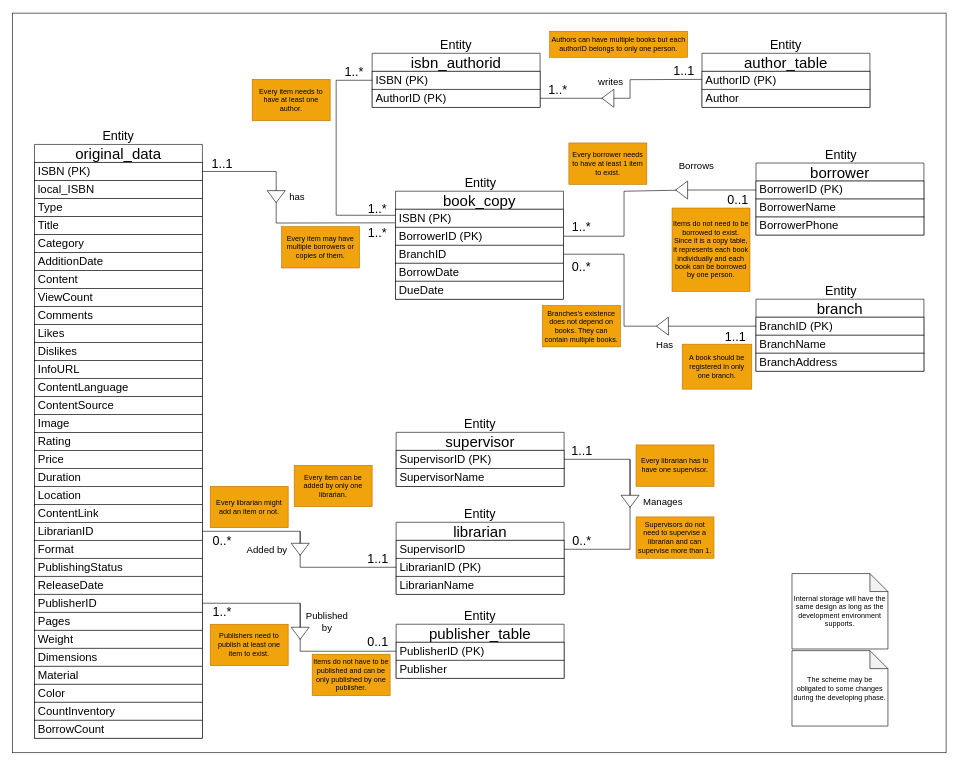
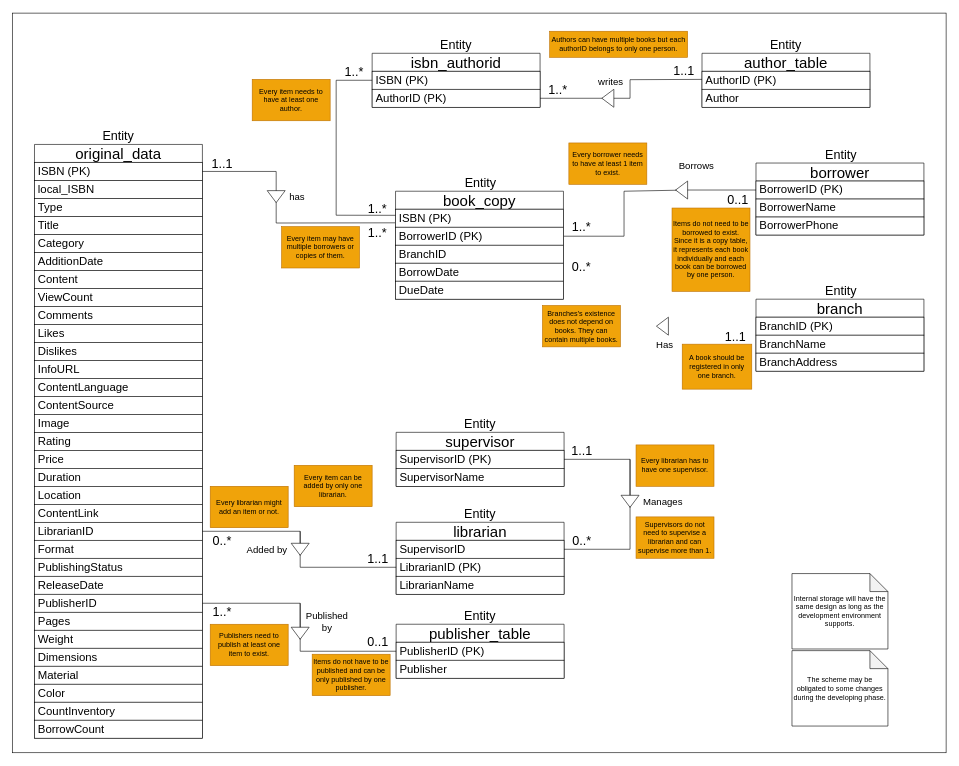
- <mxCell id="113" value="" style="endArrow=none;html=1;rounded=0;exitX=1;exitY=0.5;exitDx=0;exitDy=0;entryX=0;entryY=0.5;entryDx=0;entryDy=0;" parent="1" source="92" target="101" edge="1"><mxGeometry width="50" height="50" relative="1" as="geometry"><mxPoint x="1070" y="507.75" as="sourcePoint" /><mxPoint x="1120" y="457.75" as="targetPoint" /><Array as="points"><mxPoint x="1040" y="422.75" /><mxPoint x="1040" y="542.75" /></Array></mxGeometry></mxCell>
